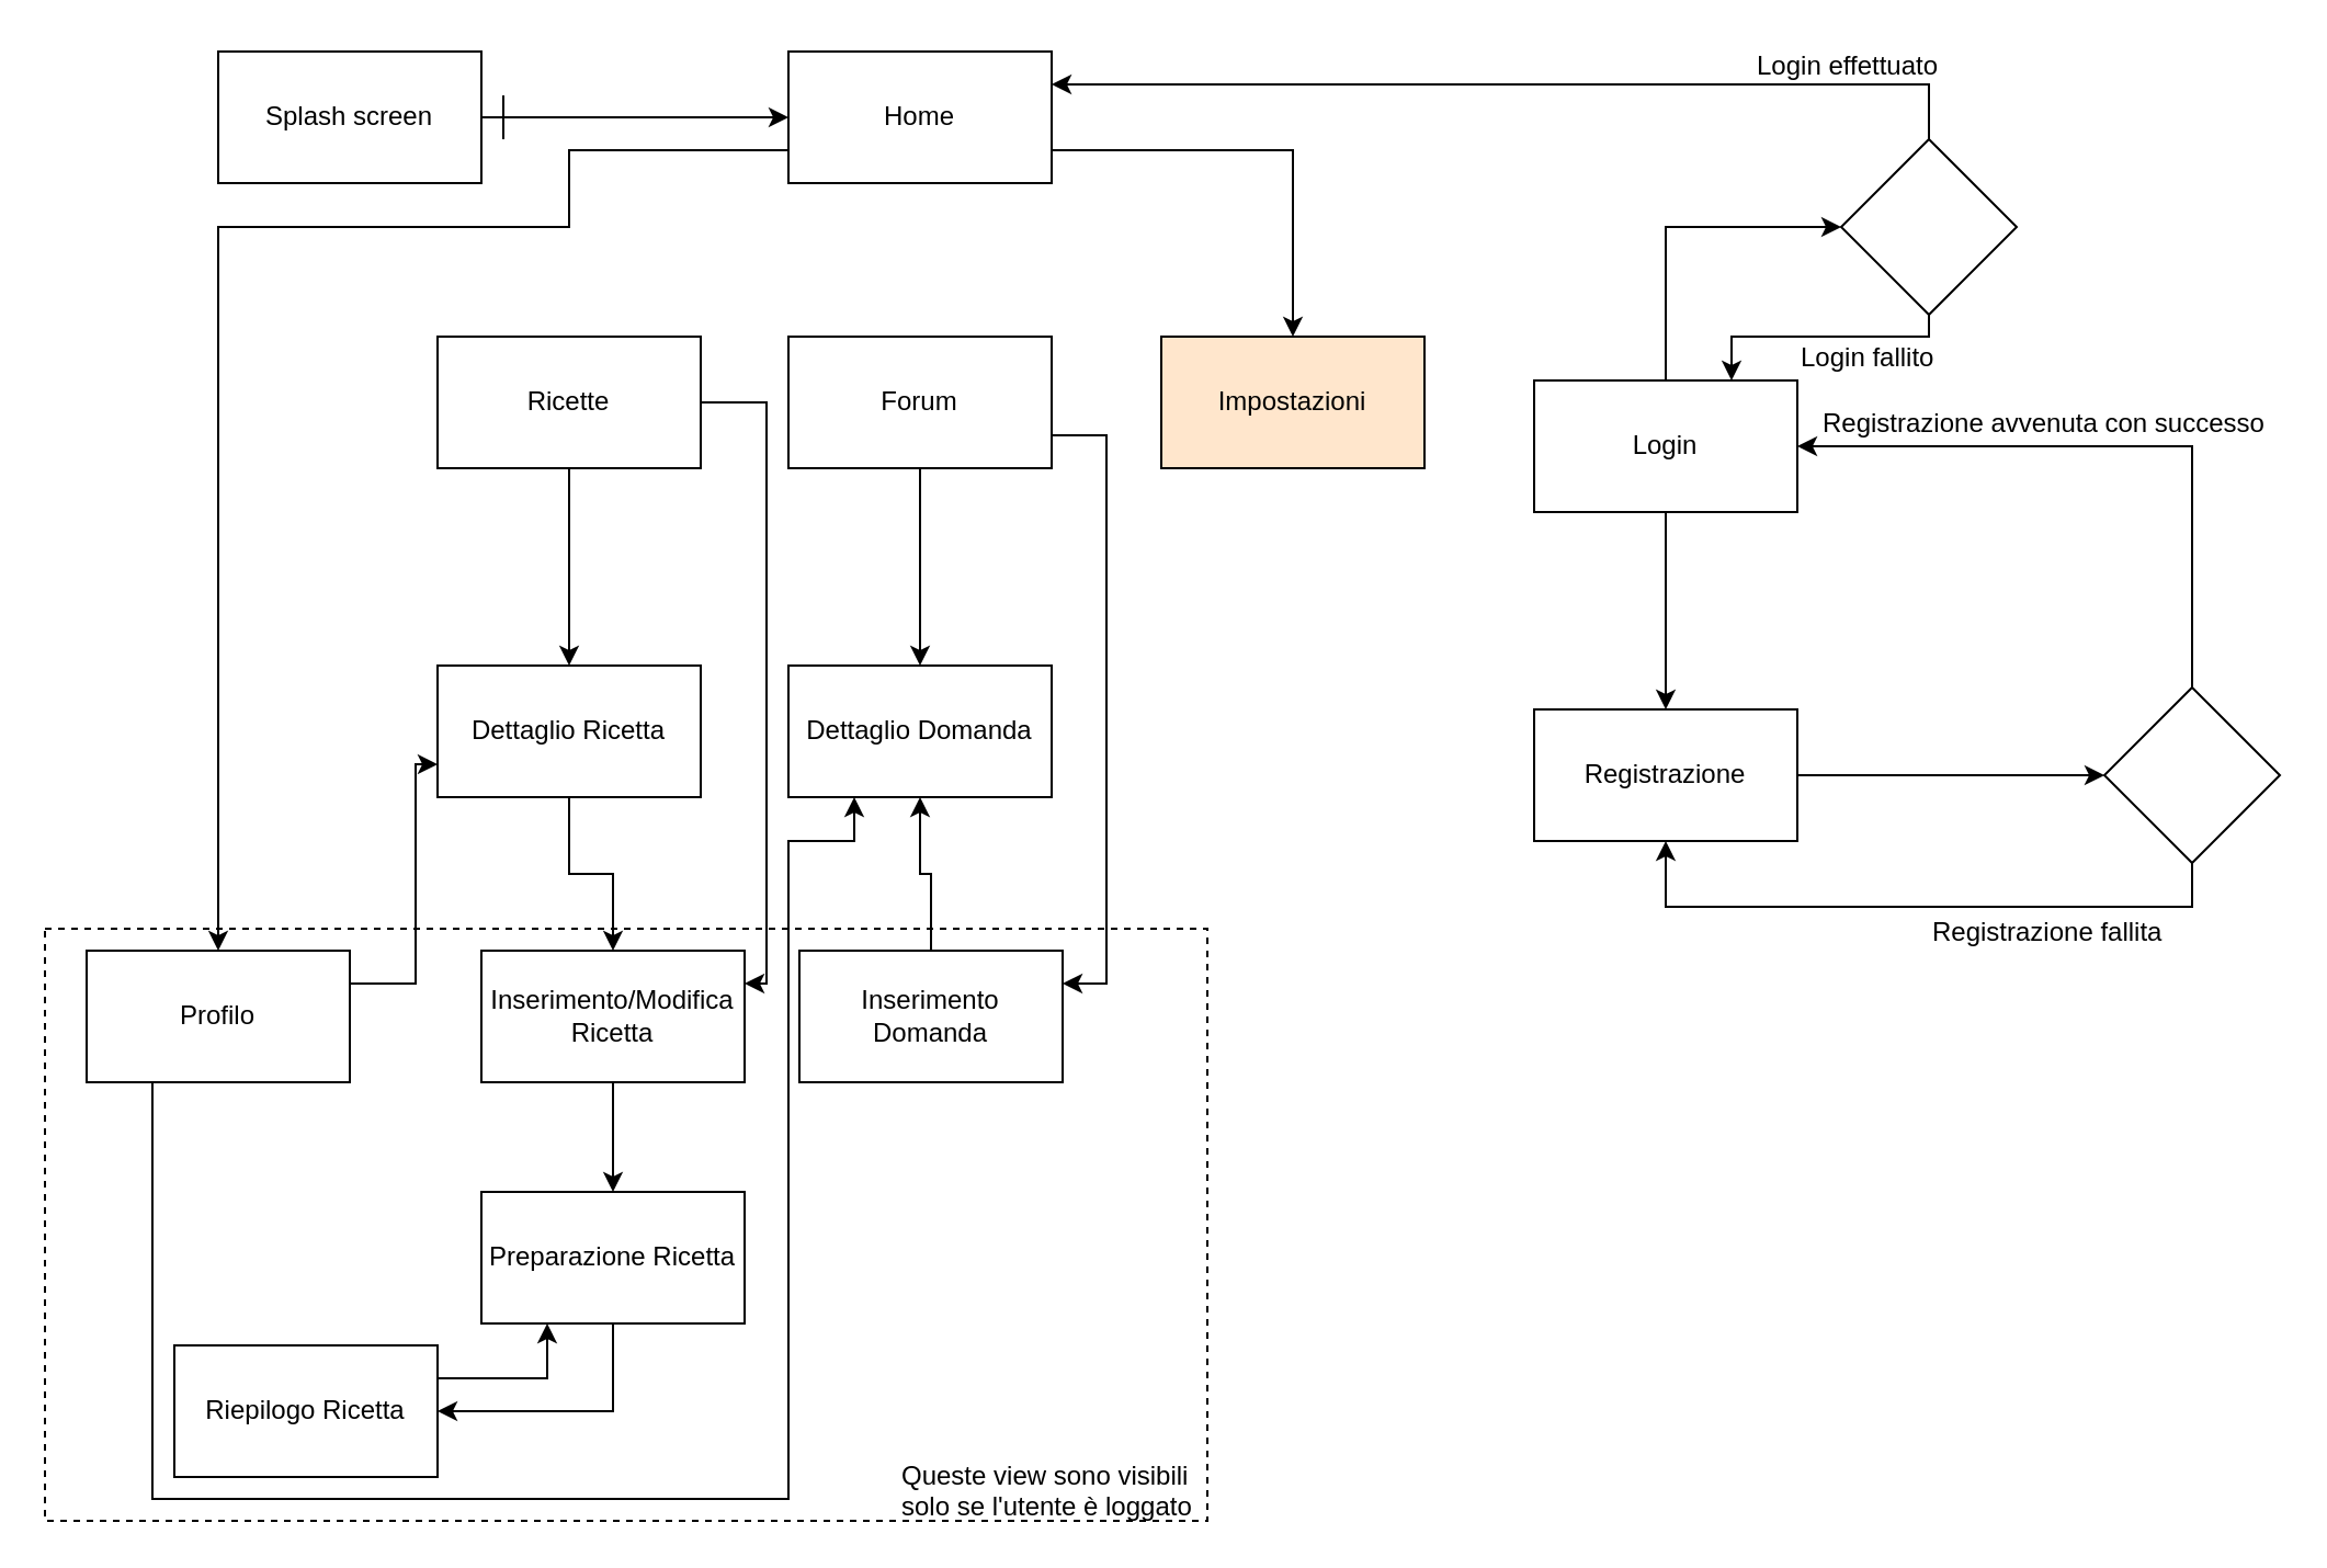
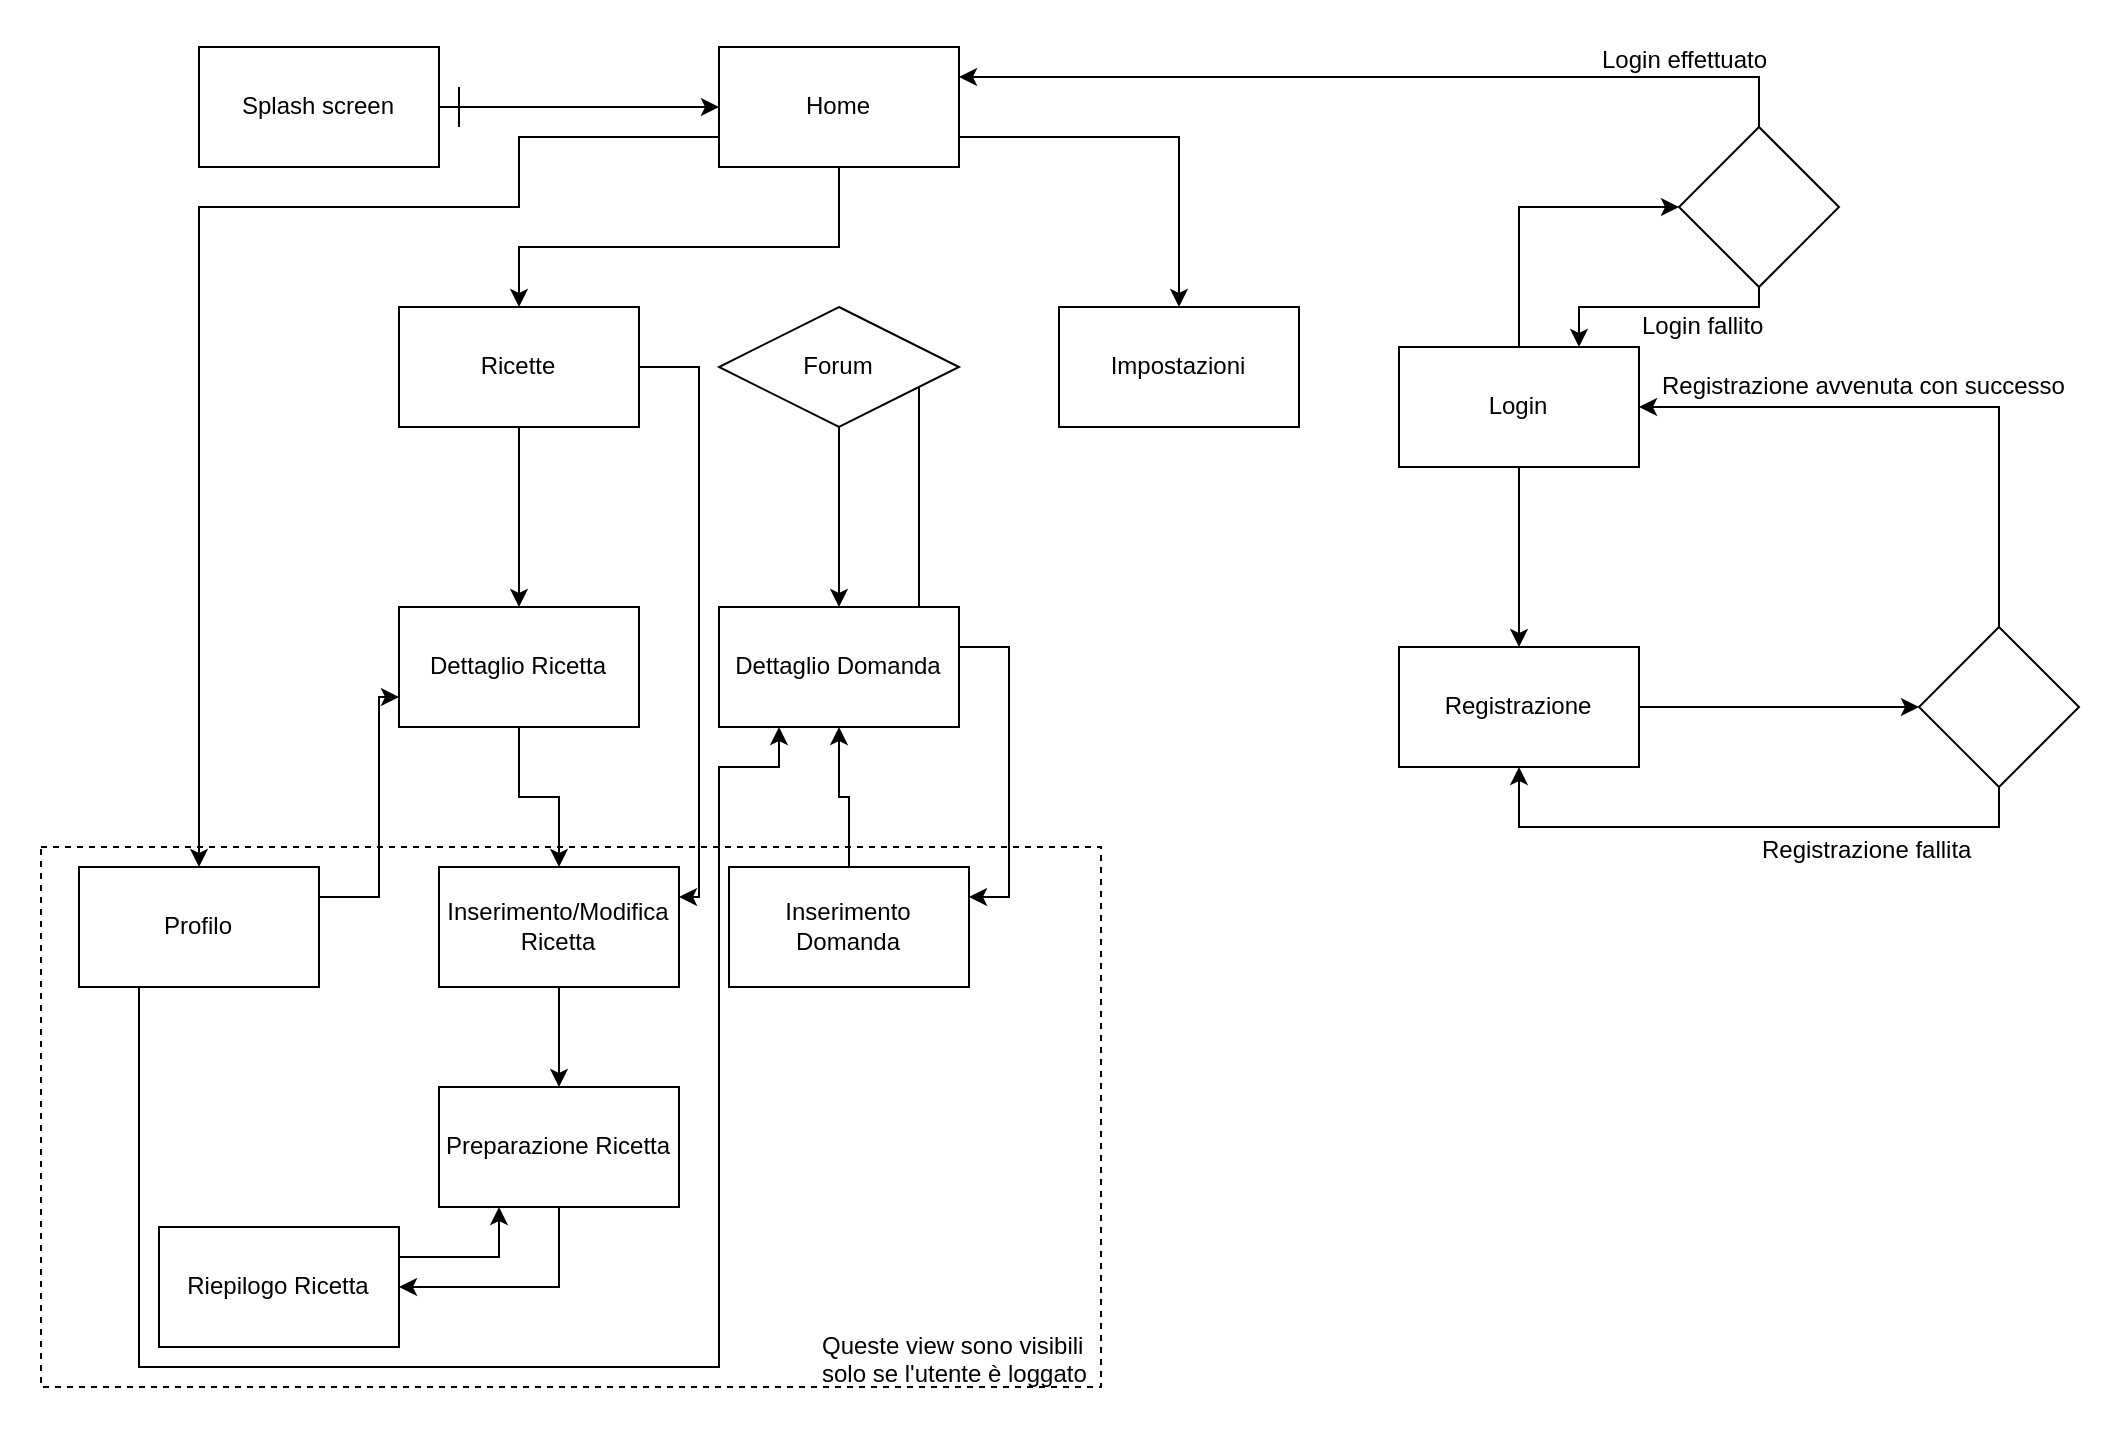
+ <mxCell id="3" style="edgeStyle=orthogonalEdgeStyle;rounded=0;orthogonalLoop=1;jettySize=auto;html=1;exitX=0.5;exitY=1;exitDx=0;exitDy=0;" parent="1" source="5" target="15" edge="1"><mxGeometry relative="1" as="geometry"><Array as="points"><mxPoint x="419" y="123" /><mxPoint x="259" y="123" /></Array></mxGeometry></mxCell>
- <mxCell id="11" value="Forum" style="rounded=0;whiteSpace=wrap;html=1;" parent="1" vertex="1"><mxGeometry x="359" y="153" width="120" height="60" as="geometry" /></mxCell>
+ <mxCell id="11" value="Forum" style="rhombus;whiteSpace=wrap;html=1;" parent="1" vertex="1"><mxGeometry x="359" y="153" width="120" height="60" as="geometry" /></mxCell>
- <mxCell id="12" value="Impostazioni" style="rounded=0;whiteSpace=wrap;html=1;fillColor=#ffe6cc;" parent="1" vertex="1"><mxGeometry x="529" y="153" width="120" height="60" as="geometry" /></mxCell>
+ <mxCell id="12" value="Impostazioni" style="rounded=0;whiteSpace=wrap;html=1;" parent="1" vertex="1"><mxGeometry x="529" y="153" width="120" height="60" as="geometry" /></mxCell>
